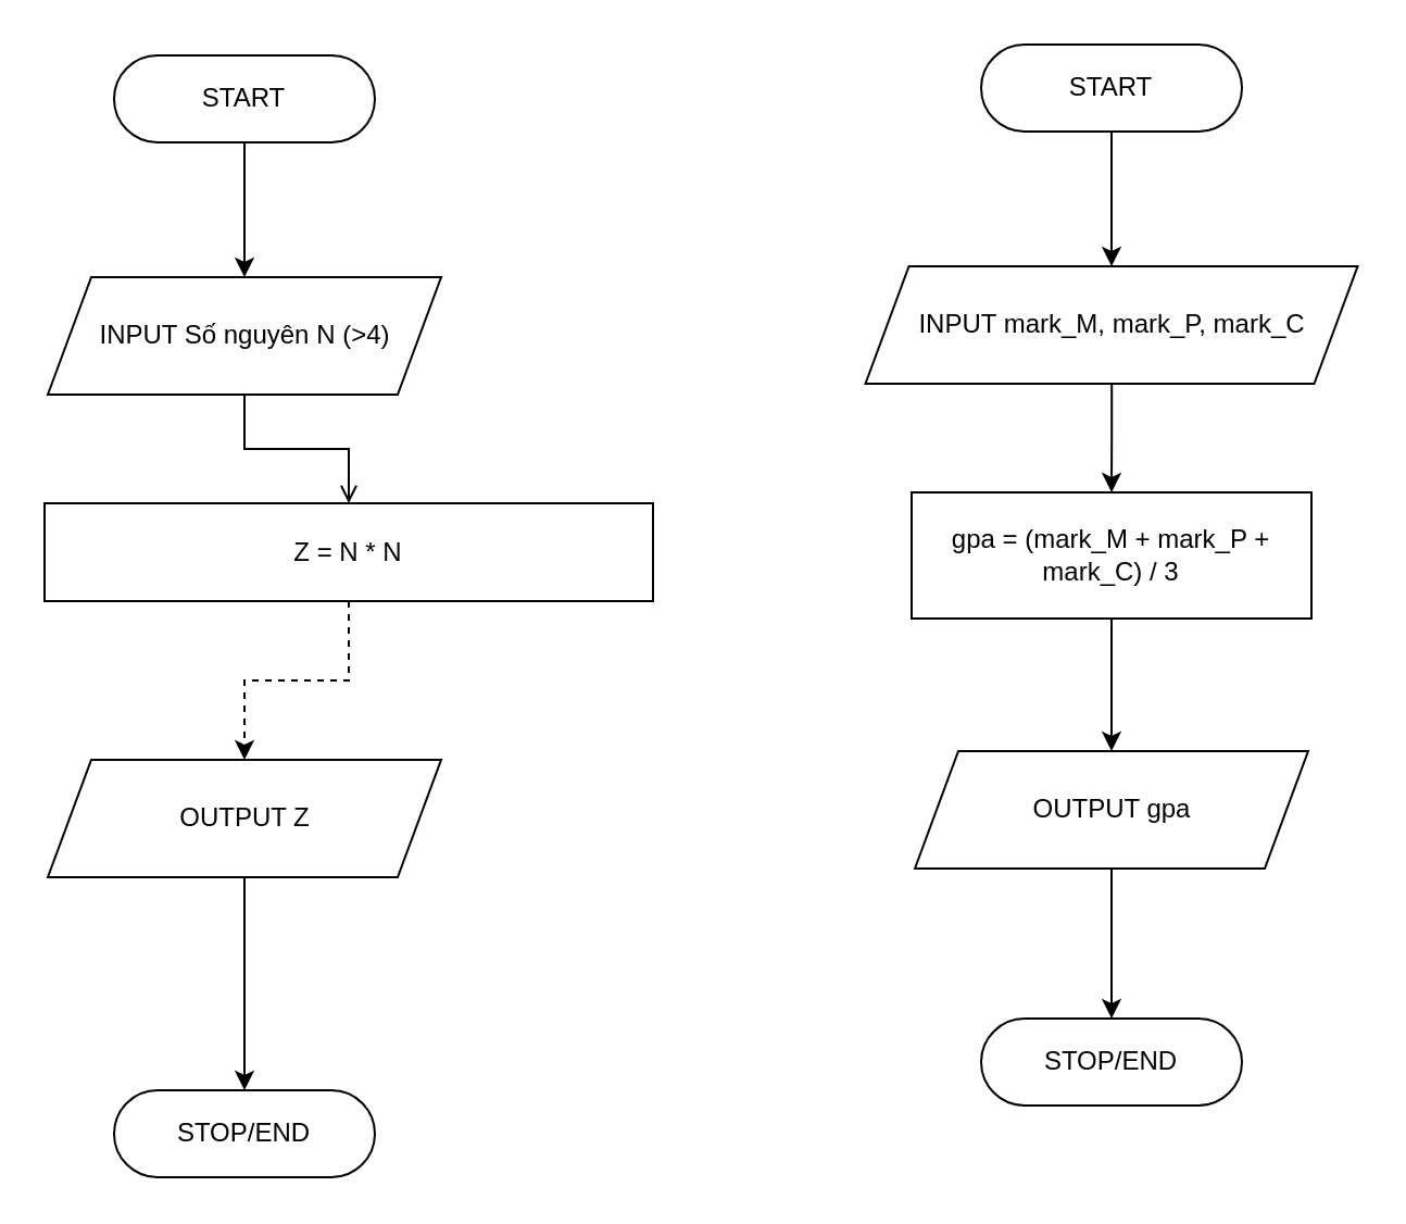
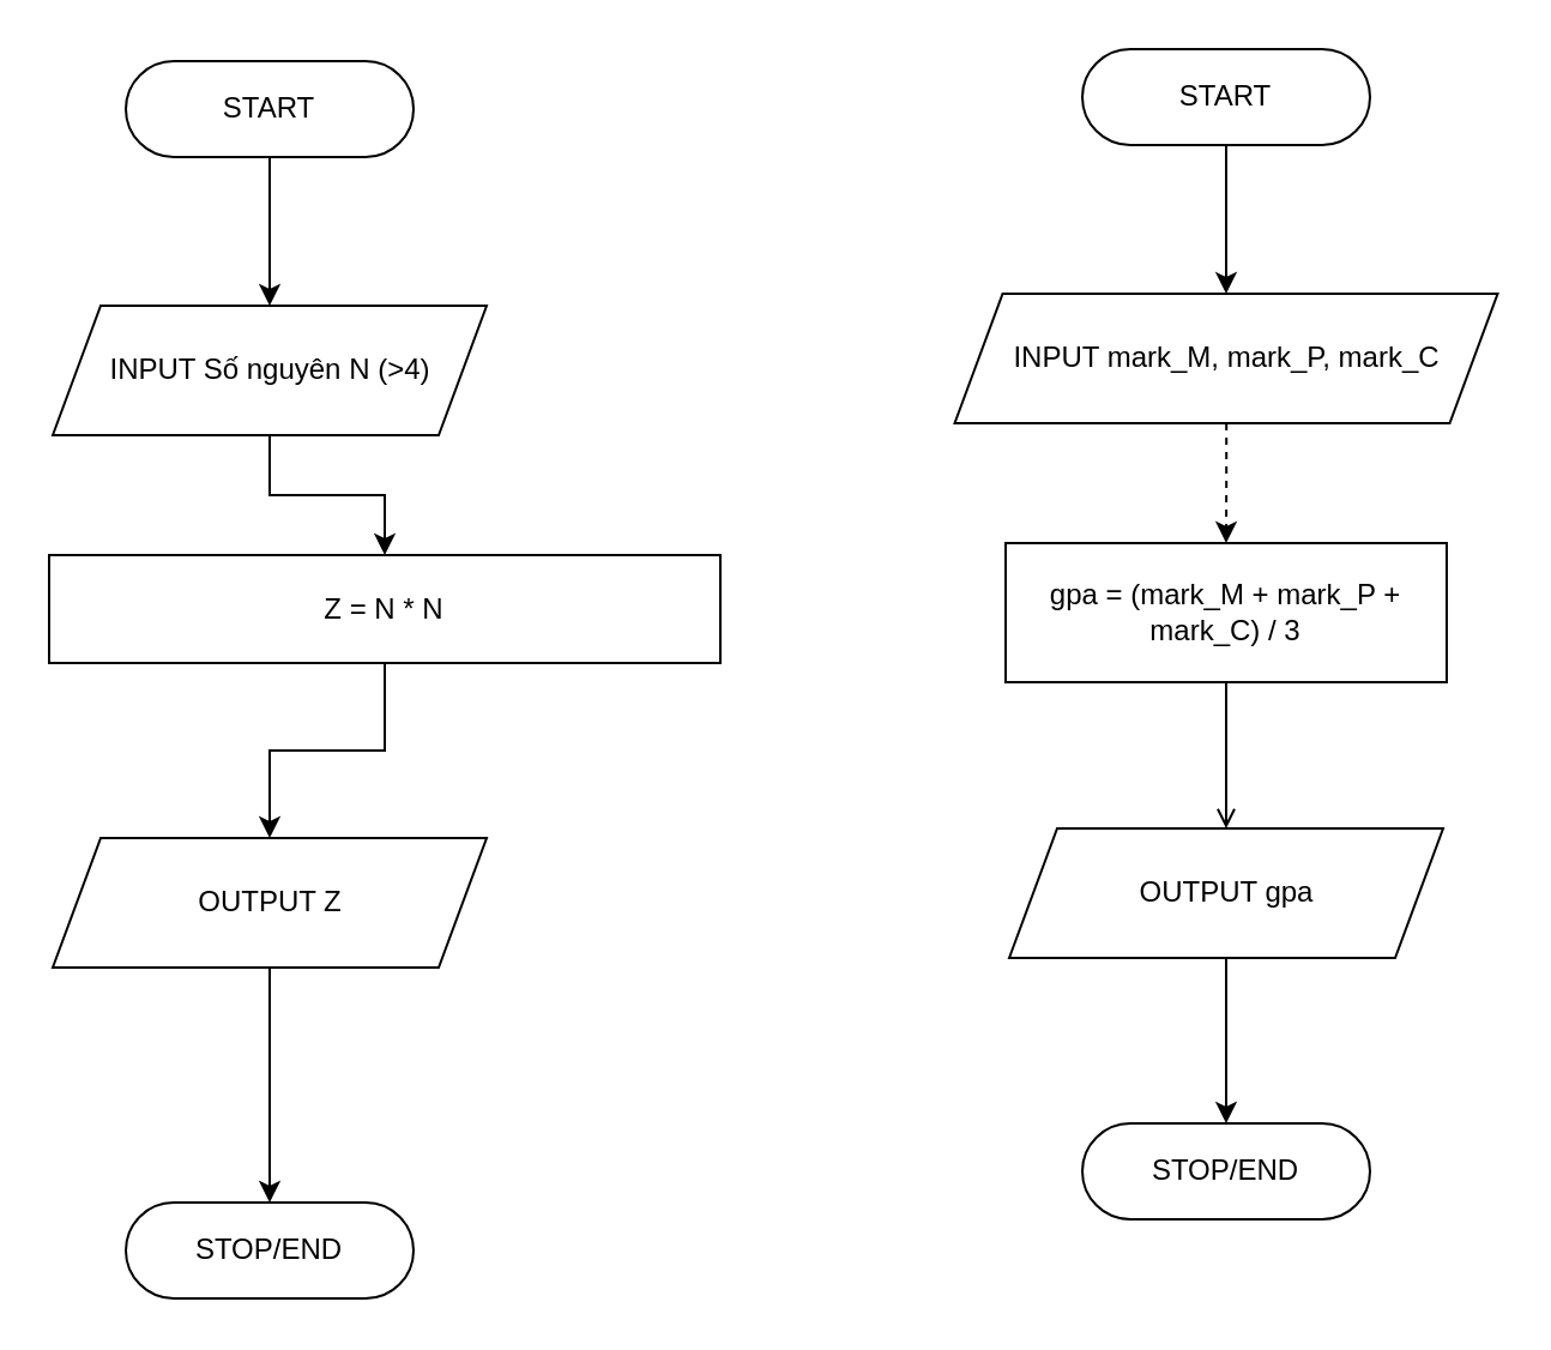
- <mxCell id="14" style="edgeStyle=orthogonalEdgeStyle;rounded=0;orthogonalLoop=1;jettySize=auto;html=1;entryX=0.5;entryY=0;entryDx=0;entryDy=0;" edge="1" source="15" target="19" parent="1"><mxGeometry relative="1" as="geometry" /></mxCell>
+ <mxCell id="14" style="edgeStyle=orthogonalEdgeStyle;rounded=0;orthogonalLoop=1;jettySize=auto;html=1;entryX=0.5;entryY=0;entryDx=0;entryDy=0;dashed=1;" edge="1" source="15" target="19" parent="1"><mxGeometry relative="1" as="geometry" /></mxCell>
- <mxCell id="5" style="edgeStyle=orthogonalEdgeStyle;rounded=0;orthogonalLoop=1;jettySize=auto;html=1;entryX=0.5;entryY=0;entryDx=0;entryDy=0;endArrow=open;" edge="1" parent="1" source="6" target="10"><mxGeometry relative="1" as="geometry" /></mxCell>
+ <mxCell id="5" style="edgeStyle=orthogonalEdgeStyle;rounded=0;orthogonalLoop=1;jettySize=auto;html=1;entryX=0.5;entryY=0;entryDx=0;entryDy=0;" edge="1" parent="1" source="6" target="10"><mxGeometry relative="1" as="geometry" /></mxCell>
- <mxCell id="9" style="edgeStyle=orthogonalEdgeStyle;rounded=0;orthogonalLoop=1;jettySize=auto;html=1;exitX=0.5;exitY=1;exitDx=0;exitDy=0;dashed=1;" edge="1" parent="1" source="10" target="8"><mxGeometry relative="1" as="geometry" /></mxCell>
+ <mxCell id="9" style="edgeStyle=orthogonalEdgeStyle;rounded=0;orthogonalLoop=1;jettySize=auto;html=1;exitX=0.5;exitY=1;exitDx=0;exitDy=0;" edge="1" parent="1" source="10" target="8"><mxGeometry relative="1" as="geometry" /></mxCell>
- <mxCell id="18" style="edgeStyle=orthogonalEdgeStyle;rounded=0;orthogonalLoop=1;jettySize=auto;html=1;exitX=0.5;exitY=1;exitDx=0;exitDy=0;entryX=0.5;entryY=0;entryDx=0;entryDy=0;" edge="1" parent="1" source="19" target="17"><mxGeometry relative="1" as="geometry" /></mxCell>
+ <mxCell id="18" style="edgeStyle=orthogonalEdgeStyle;rounded=0;orthogonalLoop=1;jettySize=auto;html=1;exitX=0.5;exitY=1;exitDx=0;exitDy=0;entryX=0.5;entryY=0;entryDx=0;entryDy=0;endArrow=open;" edge="1" parent="1" source="19" target="17"><mxGeometry relative="1" as="geometry" /></mxCell>
